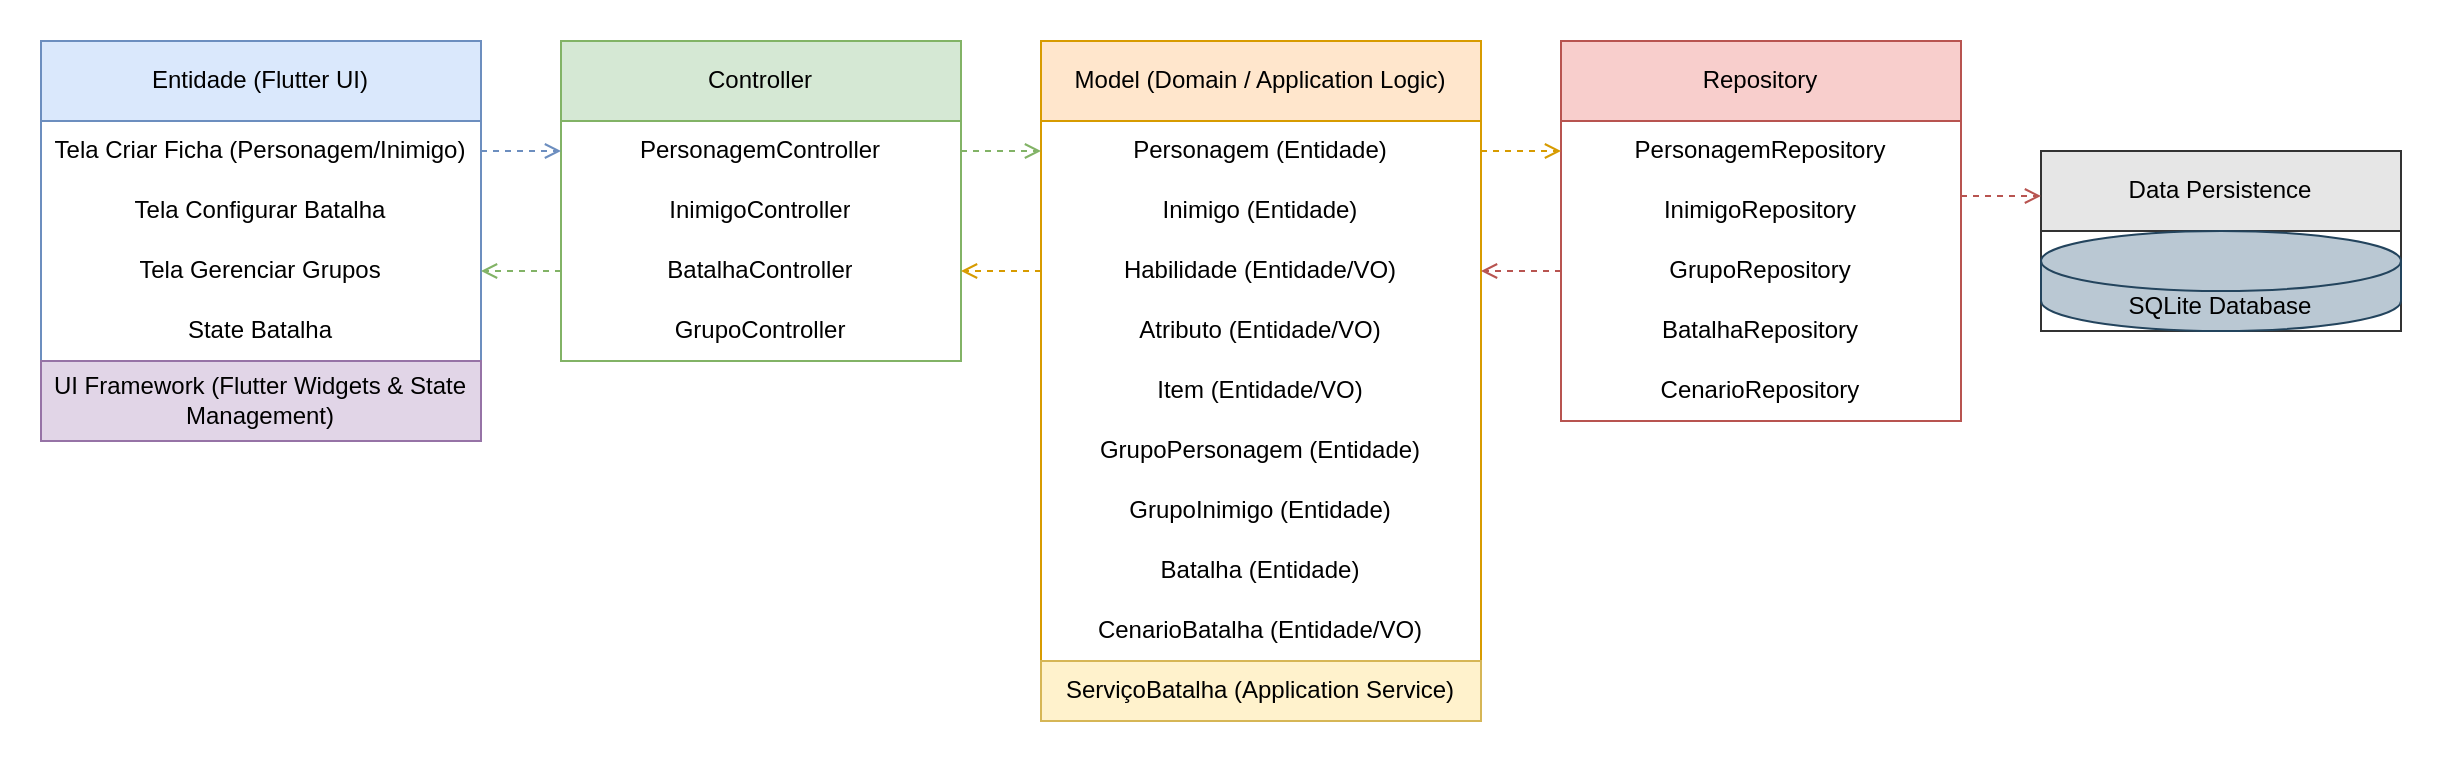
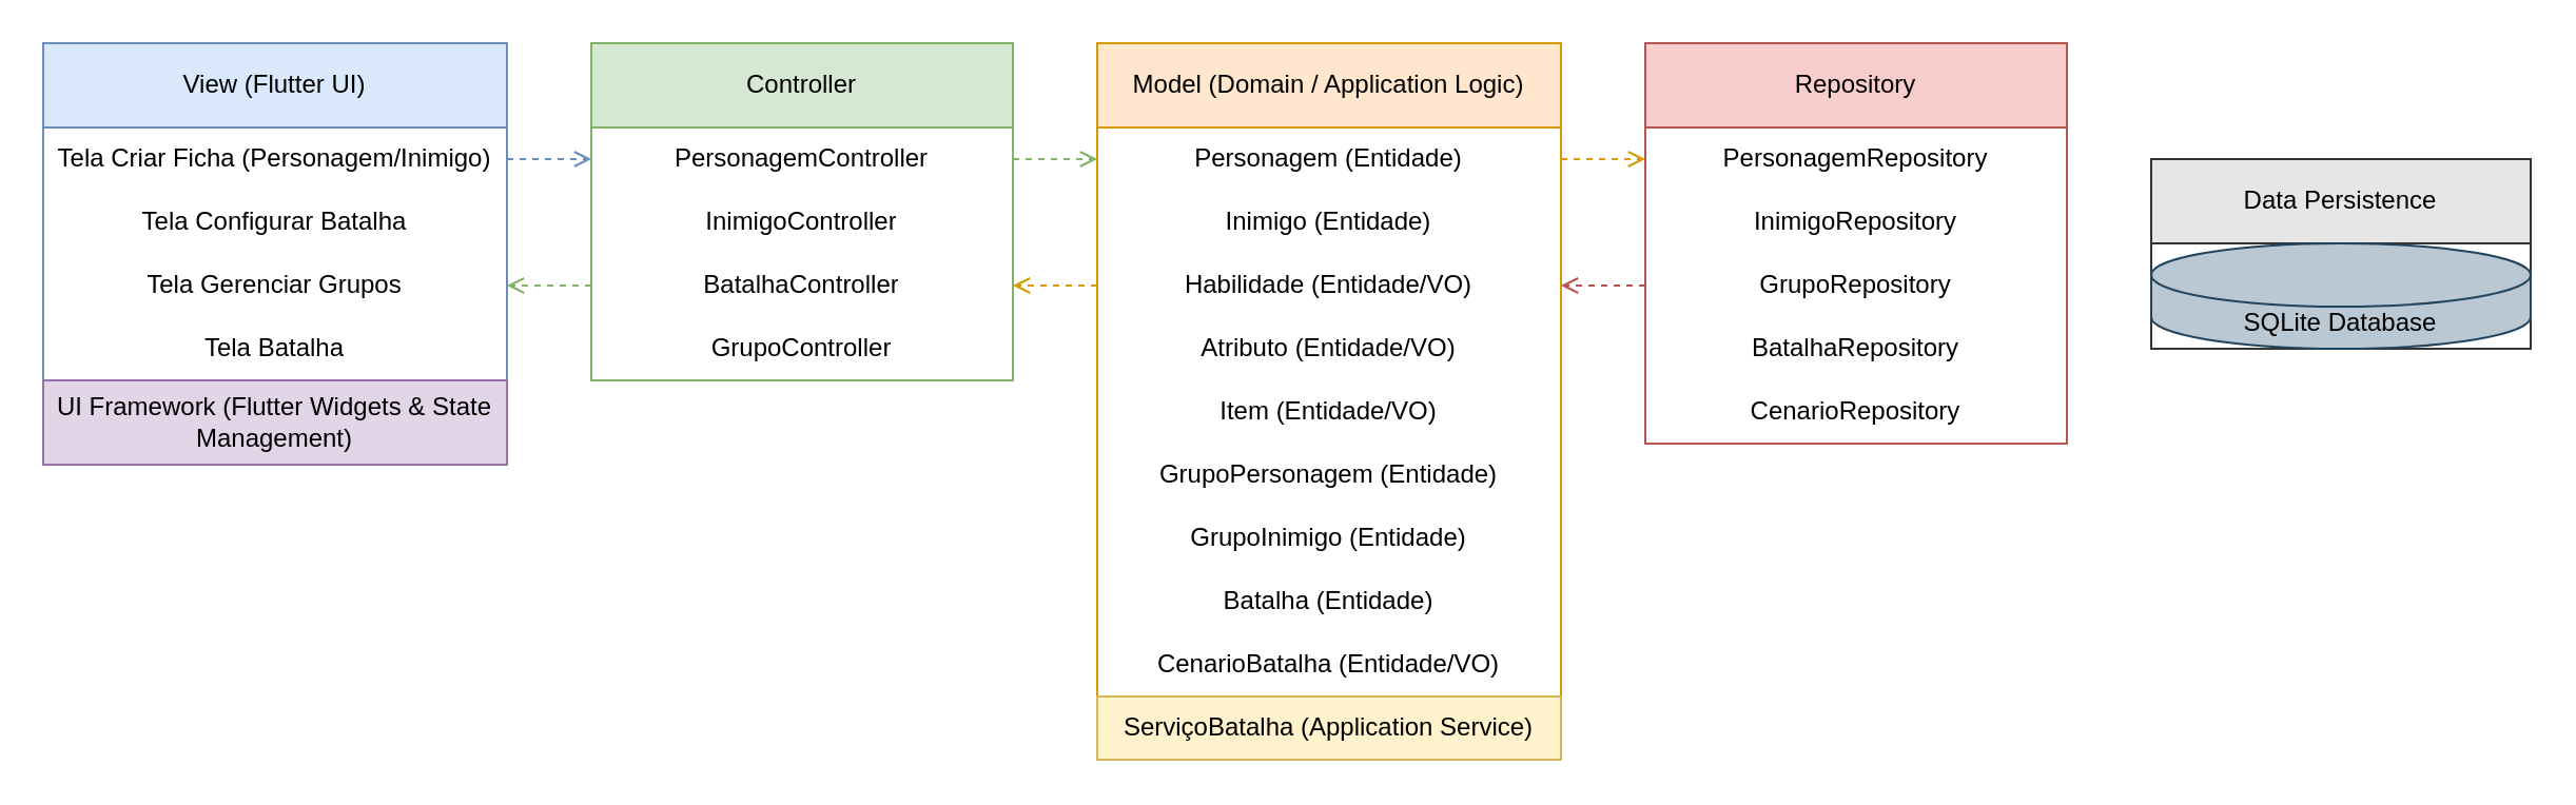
- <mxCell id="2" value="Entidade (Flutter UI)" style="swimlane;fontStyle=0;childLayout=stackLayout;horizontal=1;startSize=40;horizontalStack=0;resizeParent=1;resizeParentMax=0;resizeLast=0;collapsible=1;marginBottom=0;whiteSpace=wrap;html=1;rounded=0;shadow=0;fillColor=#dae8fc;strokeColor=#6c8ebf;" vertex="1" parent="1"><mxGeometry x="20" y="20" width="220" height="200" as="geometry" /></mxCell>
+ <mxCell id="2" value="View (Flutter UI)" style="swimlane;fontStyle=0;childLayout=stackLayout;horizontal=1;startSize=40;horizontalStack=0;resizeParent=1;resizeParentMax=0;resizeLast=0;collapsible=1;marginBottom=0;whiteSpace=wrap;html=1;rounded=0;shadow=0;fillColor=#dae8fc;strokeColor=#6c8ebf;" vertex="1" parent="1"><mxGeometry x="20" y="20" width="220" height="200" as="geometry" /></mxCell>
- <mxCell id="35" style="endArrow=open;html=1;rounded=0;dashed=1;strokeColor=#b85450;entryX=0;entryY=0.25;entryDx=0;entryDy=0;exitX=1;exitY=0.25;exitDx=0;exitDy=0;" edge="1" parent="1" source="26" target="30"><mxGeometry relative="1" as="geometry"><mxPoint x="1020" y="135" as="targetPoint" /></mxGeometry></mxCell>
- <mxCell id="6" value="State Batalha" style="text;html=1;align=center;verticalAlign=middle;whiteSpace=wrap;rounded=0;" vertex="1" parent="2"><mxGeometry y="130" width="220" height="30" as="geometry" /></mxCell>
+ <mxCell id="6" value="Tela Batalha" style="text;html=1;align=center;verticalAlign=middle;whiteSpace=wrap;rounded=0;" vertex="1" parent="2"><mxGeometry y="130" width="220" height="30" as="geometry" /></mxCell>
